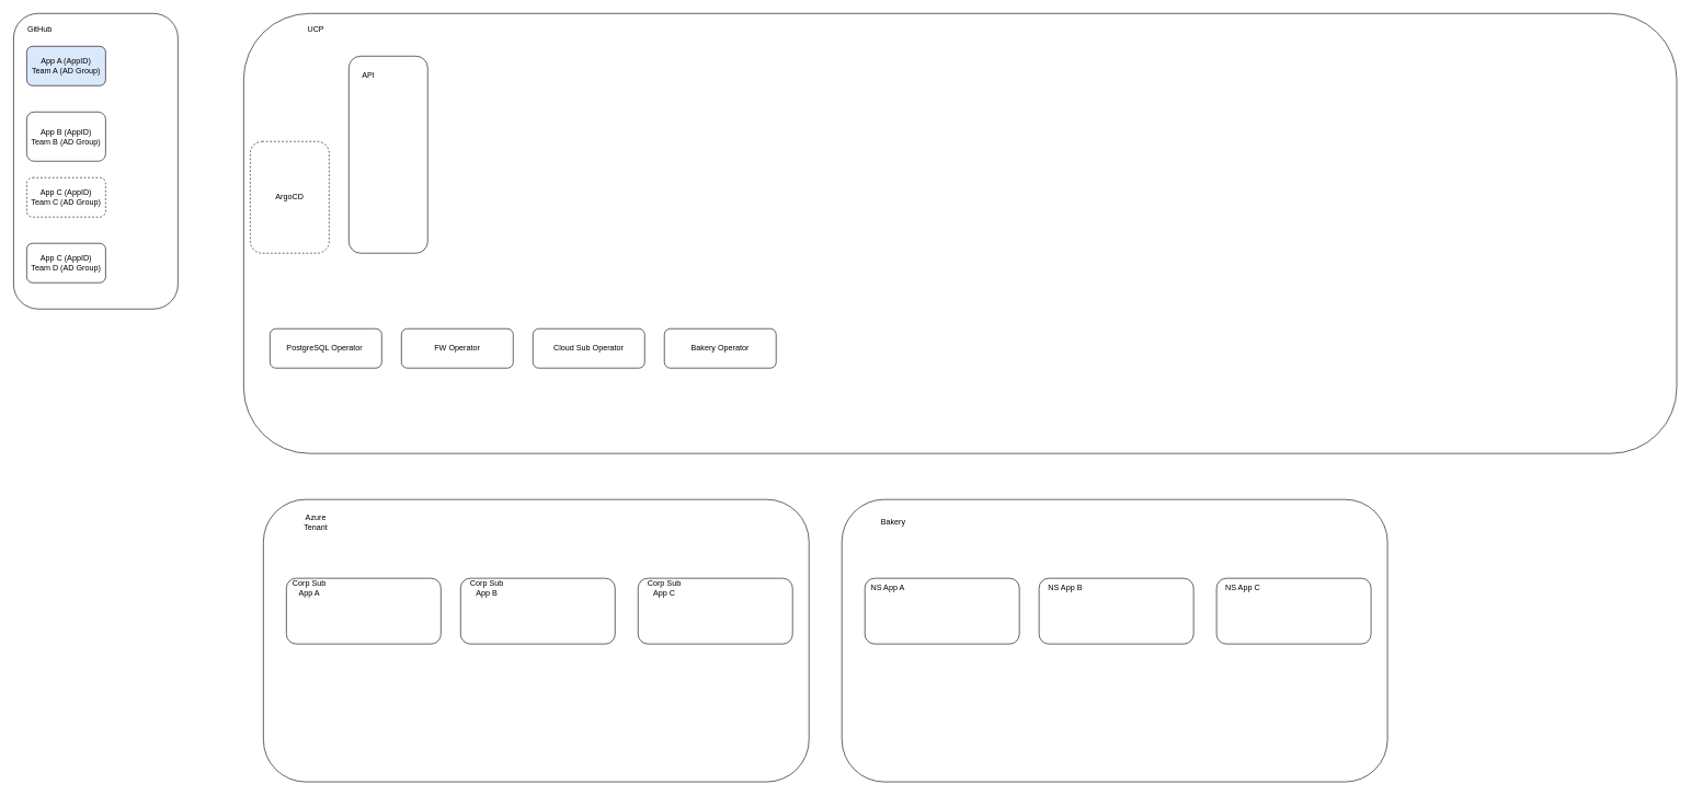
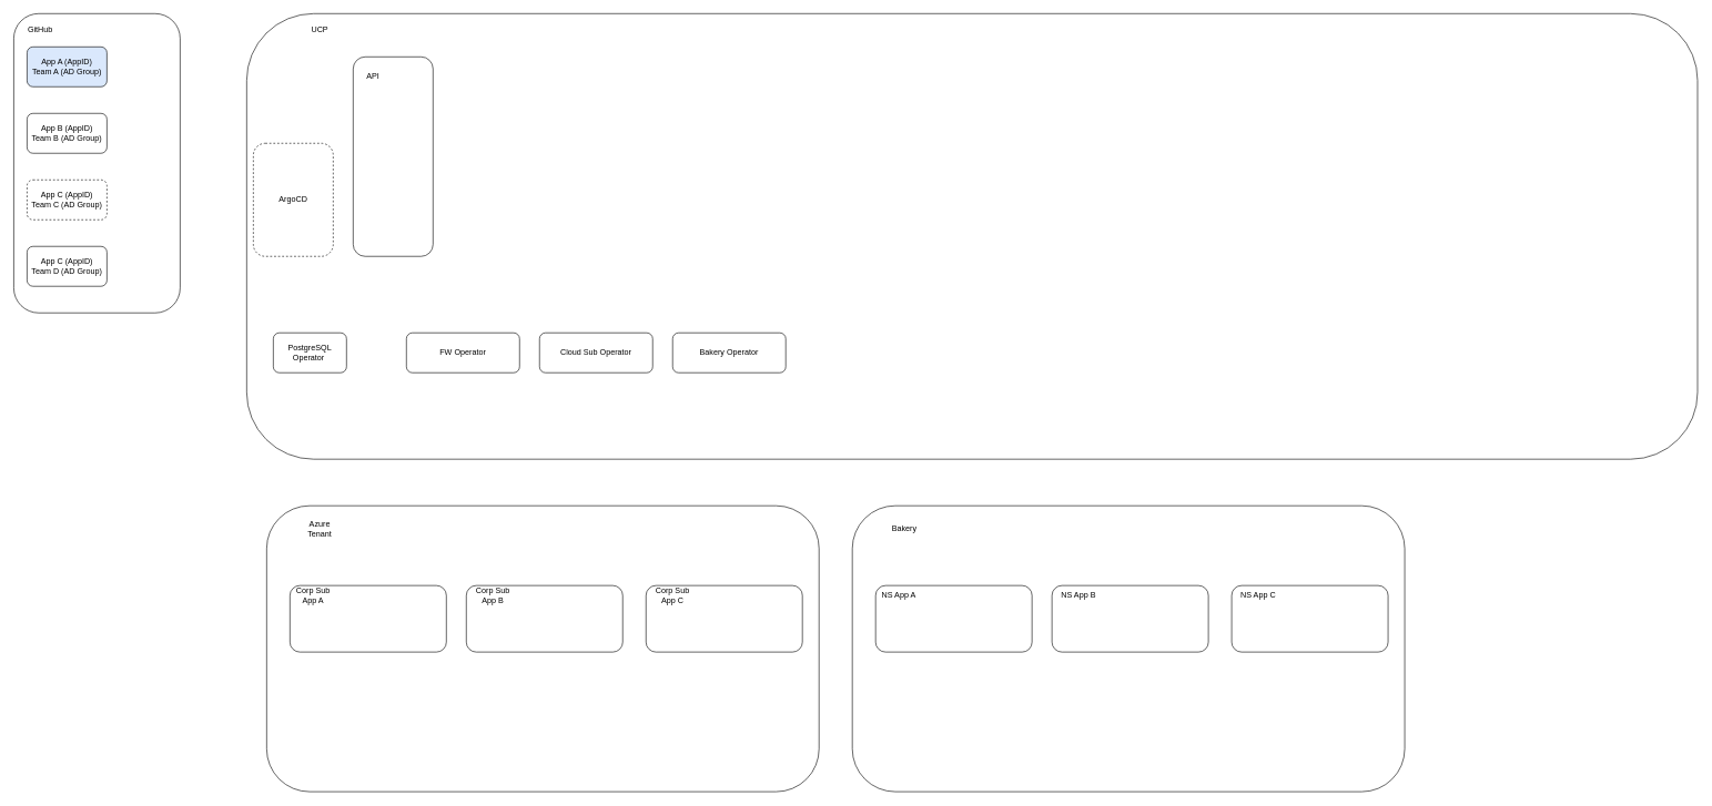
- <mxCell id="5" value="App B (AppID)&lt;br&gt;Team B (AD Group)" style="rounded=1;whiteSpace=wrap;html=1;" vertex="1" parent="1"><mxGeometry x="40" y="170" width="120" height="75" as="geometry" /></mxCell>
+ <mxCell id="5" value="App B (AppID)&lt;br&gt;Team B (AD Group)" style="rounded=1;whiteSpace=wrap;html=1;" vertex="1" parent="1"><mxGeometry x="40" y="170" width="120" height="60" as="geometry" /></mxCell>
- <mxCell id="13" value="PostgreSQL Operator&amp;nbsp;" style="rounded=1;whiteSpace=wrap;html=1;" vertex="1" parent="1"><mxGeometry x="410" y="500" width="170" height="60" as="geometry" /></mxCell>
+ <mxCell id="13" value="PostgreSQL Operator&amp;nbsp;" style="rounded=1;whiteSpace=wrap;html=1;" vertex="1" parent="1"><mxGeometry x="410" y="500" width="110" height="60" as="geometry" /></mxCell>
